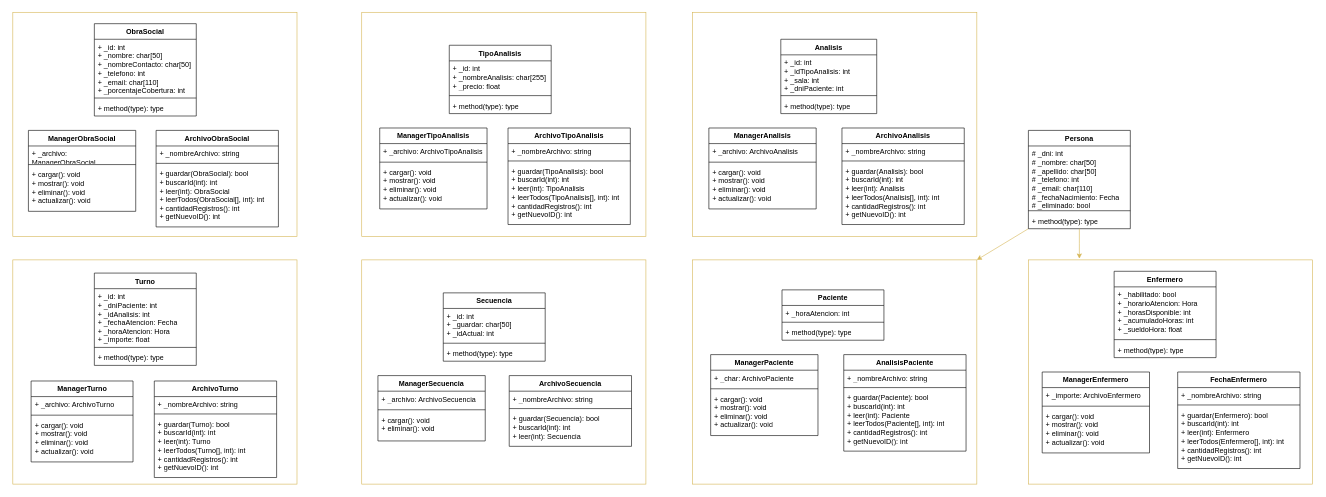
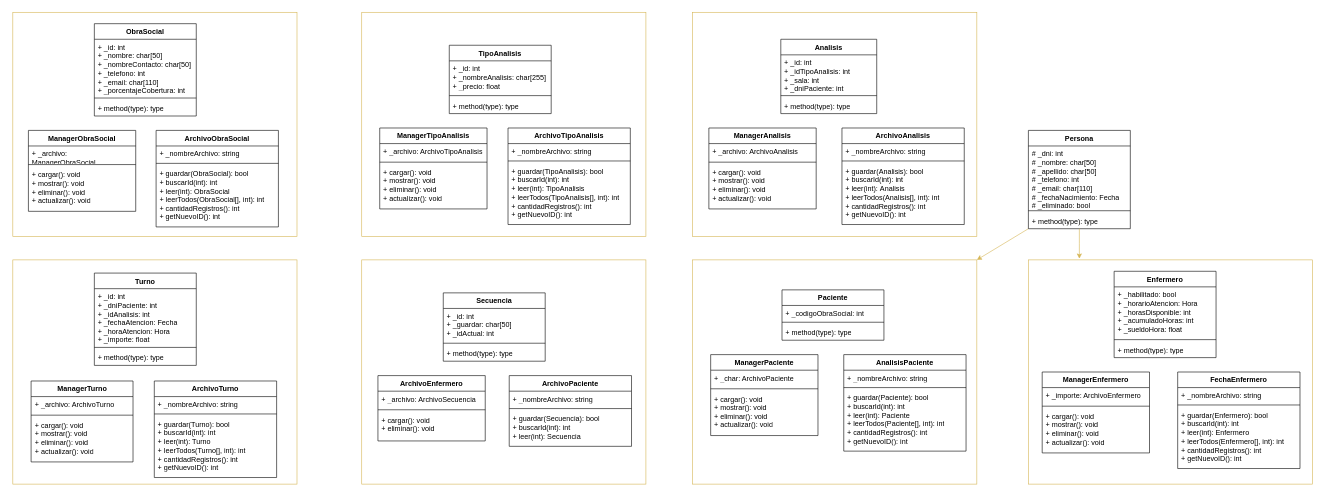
- <mxCell id="15" value="+ _horaAtencion: int" style="text;strokeColor=none;fillColor=none;align=left;verticalAlign=top;spacingLeft=4;spacingRight=4;overflow=hidden;rotatable=0;points=[[0,0.5],[1,0.5]];portConstraint=eastwest;whiteSpace=wrap;html=1;" parent="14" vertex="1"><mxGeometry y="26" width="170" height="24" as="geometry" /></mxCell>
+ <mxCell id="15" value="+ _codigoObraSocial: int" style="text;strokeColor=none;fillColor=none;align=left;verticalAlign=top;spacingLeft=4;spacingRight=4;overflow=hidden;rotatable=0;points=[[0,0.5],[1,0.5]];portConstraint=eastwest;whiteSpace=wrap;html=1;" parent="14" vertex="1"><mxGeometry y="26" width="170" height="24" as="geometry" /></mxCell>
- <mxCell id="63" value="ManagerSecuencia" style="swimlane;fontStyle=1;align=center;verticalAlign=top;childLayout=stackLayout;horizontal=1;startSize=26;horizontalStack=0;resizeParent=1;resizeParentMax=0;resizeLast=0;collapsible=1;marginBottom=0;whiteSpace=wrap;html=1;" vertex="1" parent="1"><mxGeometry x="629" y="626" width="179" height="109" as="geometry"><mxRectangle x="200" y="290" width="80" height="30" as="alternateBounds" /></mxGeometry></mxCell>
+ <mxCell id="63" value="ArchivoEnfermero" style="swimlane;fontStyle=1;align=center;verticalAlign=top;childLayout=stackLayout;horizontal=1;startSize=26;horizontalStack=0;resizeParent=1;resizeParentMax=0;resizeLast=0;collapsible=1;marginBottom=0;whiteSpace=wrap;html=1;" vertex="1" parent="1"><mxGeometry x="629" y="626" width="179" height="109" as="geometry"><mxRectangle x="200" y="290" width="80" height="30" as="alternateBounds" /></mxGeometry></mxCell>
- <mxCell id="59" value="ArchivoSecuencia" style="swimlane;fontStyle=1;align=center;verticalAlign=top;childLayout=stackLayout;horizontal=1;startSize=26;horizontalStack=0;resizeParent=1;resizeParentMax=0;resizeLast=0;collapsible=1;marginBottom=0;whiteSpace=wrap;html=1;" vertex="1" parent="1"><mxGeometry x="848" y="626" width="204" height="118" as="geometry"><mxRectangle x="200" y="290" width="80" height="30" as="alternateBounds" /></mxGeometry></mxCell>
+ <mxCell id="59" value="ArchivoPaciente" style="swimlane;fontStyle=1;align=center;verticalAlign=top;childLayout=stackLayout;horizontal=1;startSize=26;horizontalStack=0;resizeParent=1;resizeParentMax=0;resizeLast=0;collapsible=1;marginBottom=0;whiteSpace=wrap;html=1;" vertex="1" parent="1"><mxGeometry x="848" y="626" width="204" height="118" as="geometry"><mxRectangle x="200" y="290" width="80" height="30" as="alternateBounds" /></mxGeometry></mxCell>
